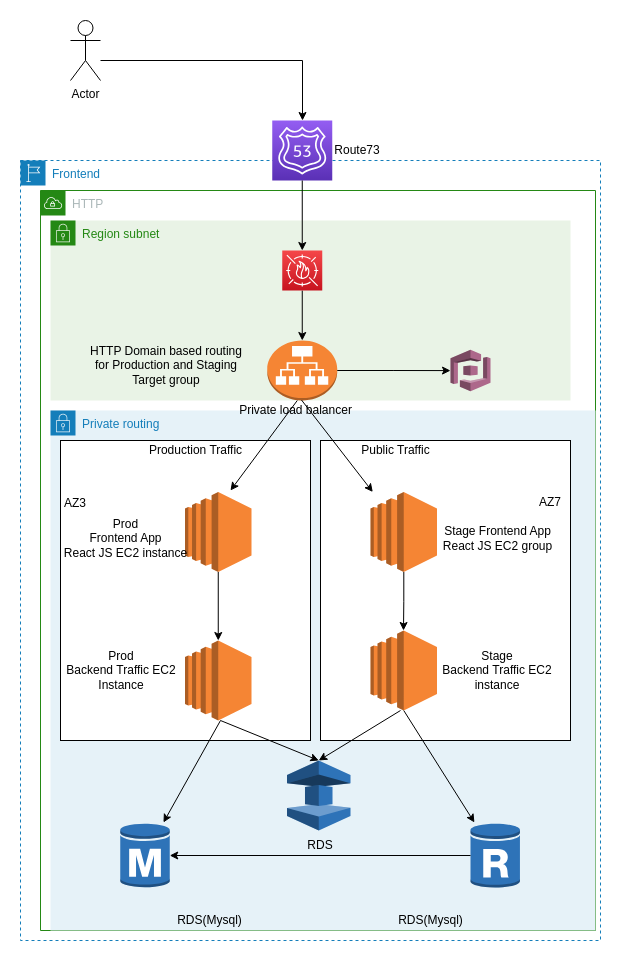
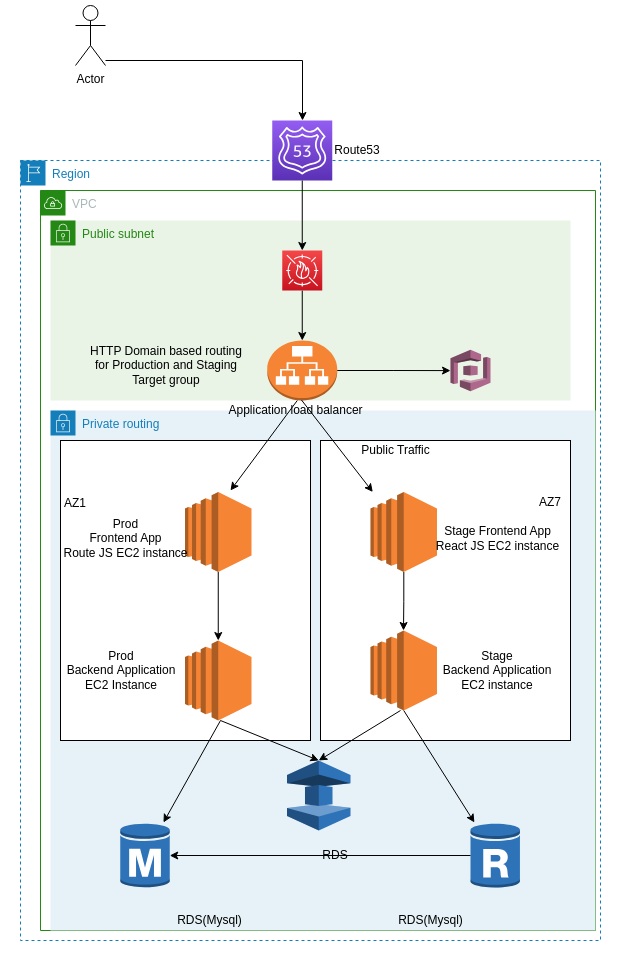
- <mxCell id="45" value="Actor" style="shape=umlActor;verticalLabelPosition=bottom;verticalAlign=top;html=1;outlineConnect=0;" parent="1" vertex="1"><mxGeometry x="70" y="20" width="30" height="60" as="geometry" /></mxCell>
+ <mxCell id="45" value="Actor" style="shape=umlActor;verticalLabelPosition=bottom;verticalAlign=top;html=1;outlineConnect=0;" parent="1" vertex="1"><mxGeometry x="75" y="5" width="30" height="60" as="geometry" /></mxCell>
- <mxCell id="14" value="Route73" style="text;html=1;strokeColor=none;fillColor=none;align=center;verticalAlign=middle;whiteSpace=wrap;rounded=0;" parent="5" vertex="1"><mxGeometry x="286.75" y="-270" width="40" height="20" as="geometry" /></mxCell>
+ <mxCell id="14" value="Route53" style="text;html=1;strokeColor=none;fillColor=none;align=center;verticalAlign=middle;whiteSpace=wrap;rounded=0;" parent="5" vertex="1"><mxGeometry x="286.75" y="-270" width="40" height="20" as="geometry" /></mxCell>
- <mxCell id="2" value="Frontend" style="points=[[0,0],[0.25,0],[0.5,0],[0.75,0],[1,0],[1,0.25],[1,0.5],[1,0.75],[1,1],[0.75,1],[0.5,1],[0.25,1],[0,1],[0,0.75],[0,0.5],[0,0.25]];outlineConnect=0;gradientColor=none;html=1;whiteSpace=wrap;fontSize=12;fontStyle=0;container=1;pointerEvents=0;collapsible=0;recursiveResize=0;shape=mxgraph.aws4.group;grIcon=mxgraph.aws4.group_region;strokeColor=#147EBA;fillColor=none;verticalAlign=top;align=left;spacingLeft=30;fontColor=#147EBA;dashed=1;" vertex="1" parent="1"><mxGeometry x="20" y="160" width="580" height="780" as="geometry" /></mxCell>
+ <mxCell id="2" value="Region" style="points=[[0,0],[0.25,0],[0.5,0],[0.75,0],[1,0],[1,0.25],[1,0.5],[1,0.75],[1,1],[0.75,1],[0.5,1],[0.25,1],[0,1],[0,0.75],[0,0.5],[0,0.25]];outlineConnect=0;gradientColor=none;html=1;whiteSpace=wrap;fontSize=12;fontStyle=0;container=1;pointerEvents=0;collapsible=0;recursiveResize=0;shape=mxgraph.aws4.group;grIcon=mxgraph.aws4.group_region;strokeColor=#147EBA;fillColor=none;verticalAlign=top;align=left;spacingLeft=30;fontColor=#147EBA;dashed=1;" vertex="1" parent="1"><mxGeometry x="20" y="160" width="580" height="780" as="geometry" /></mxCell>
- <mxCell id="3" value="HTTP" style="points=[[0,0],[0.25,0],[0.5,0],[0.75,0],[1,0],[1,0.25],[1,0.5],[1,0.75],[1,1],[0.75,1],[0.5,1],[0.25,1],[0,1],[0,0.75],[0,0.5],[0,0.25]];outlineConnect=0;gradientColor=none;html=1;whiteSpace=wrap;fontSize=12;fontStyle=0;container=1;pointerEvents=0;collapsible=0;recursiveResize=0;shape=mxgraph.aws4.group;grIcon=mxgraph.aws4.group_vpc;strokeColor=#248814;fillColor=none;verticalAlign=top;align=left;spacingLeft=30;fontColor=#AAB7B8;dashed=0;" vertex="1" parent="2"><mxGeometry x="20" y="30" width="555" height="740" as="geometry" /></mxCell>
+ <mxCell id="3" value="VPC" style="points=[[0,0],[0.25,0],[0.5,0],[0.75,0],[1,0],[1,0.25],[1,0.5],[1,0.75],[1,1],[0.75,1],[0.5,1],[0.25,1],[0,1],[0,0.75],[0,0.5],[0,0.25]];outlineConnect=0;gradientColor=none;html=1;whiteSpace=wrap;fontSize=12;fontStyle=0;container=1;pointerEvents=0;collapsible=0;recursiveResize=0;shape=mxgraph.aws4.group;grIcon=mxgraph.aws4.group_vpc;strokeColor=#248814;fillColor=none;verticalAlign=top;align=left;spacingLeft=30;fontColor=#AAB7B8;dashed=0;" vertex="1" parent="2"><mxGeometry x="20" y="30" width="555" height="740" as="geometry" /></mxCell>
- <mxCell id="4" value="Region subnet" style="points=[[0,0],[0.25,0],[0.5,0],[0.75,0],[1,0],[1,0.25],[1,0.5],[1,0.75],[1,1],[0.75,1],[0.5,1],[0.25,1],[0,1],[0,0.75],[0,0.5],[0,0.25]];outlineConnect=0;gradientColor=none;html=1;whiteSpace=wrap;fontSize=12;fontStyle=0;container=1;pointerEvents=0;collapsible=0;recursiveResize=0;shape=mxgraph.aws4.group;grIcon=mxgraph.aws4.group_security_group;grStroke=0;strokeColor=#248814;fillColor=#E9F3E6;verticalAlign=top;align=left;spacingLeft=30;fontColor=#248814;dashed=0;" vertex="1" parent="3"><mxGeometry x="10" y="30" width="520" height="180" as="geometry" /></mxCell>
+ <mxCell id="4" value="Public subnet" style="points=[[0,0],[0.25,0],[0.5,0],[0.75,0],[1,0],[1,0.25],[1,0.5],[1,0.75],[1,1],[0.75,1],[0.5,1],[0.25,1],[0,1],[0,0.75],[0,0.5],[0,0.25]];outlineConnect=0;gradientColor=none;html=1;whiteSpace=wrap;fontSize=12;fontStyle=0;container=1;pointerEvents=0;collapsible=0;recursiveResize=0;shape=mxgraph.aws4.group;grIcon=mxgraph.aws4.group_security_group;grStroke=0;strokeColor=#248814;fillColor=#E9F3E6;verticalAlign=top;align=left;spacingLeft=30;fontColor=#248814;dashed=0;" vertex="1" parent="3"><mxGeometry x="10" y="30" width="520" height="180" as="geometry" /></mxCell>
- <mxCell id="9" value="Private load balancer" style="text;html=1;align=center;verticalAlign=middle;resizable=0;points=[];autosize=1;" parent="5" vertex="1"><mxGeometry x="170" y="-10" width="150" height="20" as="geometry" /></mxCell>
+ <mxCell id="9" value="Application load balancer" style="text;html=1;align=center;verticalAlign=middle;resizable=0;points=[];autosize=1;" parent="5" vertex="1"><mxGeometry x="170" y="-10" width="150" height="20" as="geometry" /></mxCell>
- <mxCell id="15" value="Production Traffic" style="text;html=1;align=center;verticalAlign=middle;resizable=0;points=[];autosize=1;" parent="5" vertex="1"><mxGeometry x="90" y="30" width="110" height="20" as="geometry" /></mxCell>
- <mxCell id="34" value="AZ3" style="text;html=1;strokeColor=none;fillColor=none;align=center;verticalAlign=middle;whiteSpace=wrap;rounded=0;" parent="5" vertex="1"><mxGeometry x="5" y="83" width="40" height="20" as="geometry" /></mxCell>
+ <mxCell id="34" value="AZ1" style="text;html=1;strokeColor=none;fillColor=none;align=center;verticalAlign=middle;whiteSpace=wrap;rounded=0;" parent="5" vertex="1"><mxGeometry x="5" y="83" width="40" height="20" as="geometry" /></mxCell>
- <mxCell id="17" value="Prod &lt;br&gt;Frontend App&lt;br&gt;React JS EC2 instance&lt;br&gt;" style="text;html=1;align=center;verticalAlign=middle;resizable=0;points=[];autosize=1;strokeColor=none;fillColor=none;" parent="5" vertex="1"><mxGeometry x="5" y="103" width="140" height="50" as="geometry" /></mxCell>
+ <mxCell id="17" value="Prod &lt;br&gt;Frontend App&lt;br&gt;Route JS EC2 instance&lt;br&gt;" style="text;html=1;align=center;verticalAlign=middle;resizable=0;points=[];autosize=1;strokeColor=none;fillColor=none;" parent="5" vertex="1"><mxGeometry x="5" y="103" width="140" height="50" as="geometry" /></mxCell>
- <mxCell id="25" value="Stage Frontend App&lt;br&gt;React JS EC2 group&lt;br&gt;" style="text;html=1;align=center;verticalAlign=middle;resizable=0;points=[];autosize=1;strokeColor=none;fillColor=none;" parent="5" vertex="1"><mxGeometry x="376.5" y="113" width="140" height="30" as="geometry" /></mxCell>
+ <mxCell id="25" value="Stage Frontend App&lt;br&gt;React JS EC2 instance&lt;br&gt;" style="text;html=1;align=center;verticalAlign=middle;resizable=0;points=[];autosize=1;strokeColor=none;fillColor=none;" parent="5" vertex="1"><mxGeometry x="376.5" y="113" width="140" height="30" as="geometry" /></mxCell>
- <mxCell id="31" value="Prod&lt;br&gt;Backend&amp;nbsp;Traffic EC2 Instance&lt;br&gt;" style="text;html=1;strokeColor=none;fillColor=none;align=center;verticalAlign=middle;whiteSpace=wrap;rounded=0;" parent="5" vertex="1"><mxGeometry x="6.5" y="250" width="128" height="20" as="geometry" /></mxCell>
+ <mxCell id="31" value="Prod&lt;br&gt;Backend&amp;nbsp;Application EC2 Instance&lt;br&gt;" style="text;html=1;strokeColor=none;fillColor=none;align=center;verticalAlign=middle;whiteSpace=wrap;rounded=0;" parent="5" vertex="1"><mxGeometry x="6.5" y="250" width="128" height="20" as="geometry" /></mxCell>
- <mxCell id="27" value="Stage &lt;br&gt;Backend&amp;nbsp;Traffic EC2 instance&lt;br&gt;" style="text;html=1;strokeColor=none;fillColor=none;align=center;verticalAlign=middle;whiteSpace=wrap;rounded=0;" parent="5" vertex="1"><mxGeometry x="382.5" y="250" width="128" height="20" as="geometry" /></mxCell>
+ <mxCell id="27" value="Stage &lt;br&gt;Backend&amp;nbsp;Application EC2 instance&lt;br&gt;" style="text;html=1;strokeColor=none;fillColor=none;align=center;verticalAlign=middle;whiteSpace=wrap;rounded=0;" parent="5" vertex="1"><mxGeometry x="382.5" y="250" width="128" height="20" as="geometry" /></mxCell>
- <mxCell id="43" value="RDS" style="text;html=1;strokeColor=none;fillColor=none;align=center;verticalAlign=middle;whiteSpace=wrap;rounded=0;" vertex="1" parent="5"><mxGeometry x="240" y="420" width="60" height="30" as="geometry" /></mxCell>
+ <mxCell id="43" value="RDS" style="text;html=1;strokeColor=none;fillColor=none;align=center;verticalAlign=middle;whiteSpace=wrap;rounded=0;" vertex="1" parent="5"><mxGeometry x="255" y="430" width="60" height="30" as="geometry" /></mxCell>
